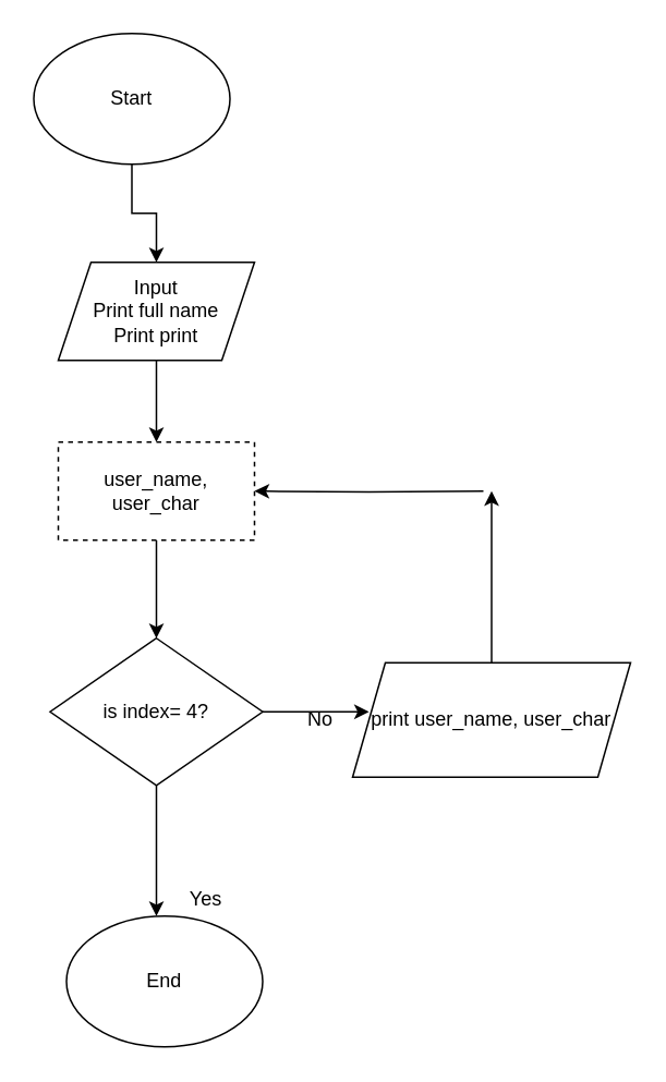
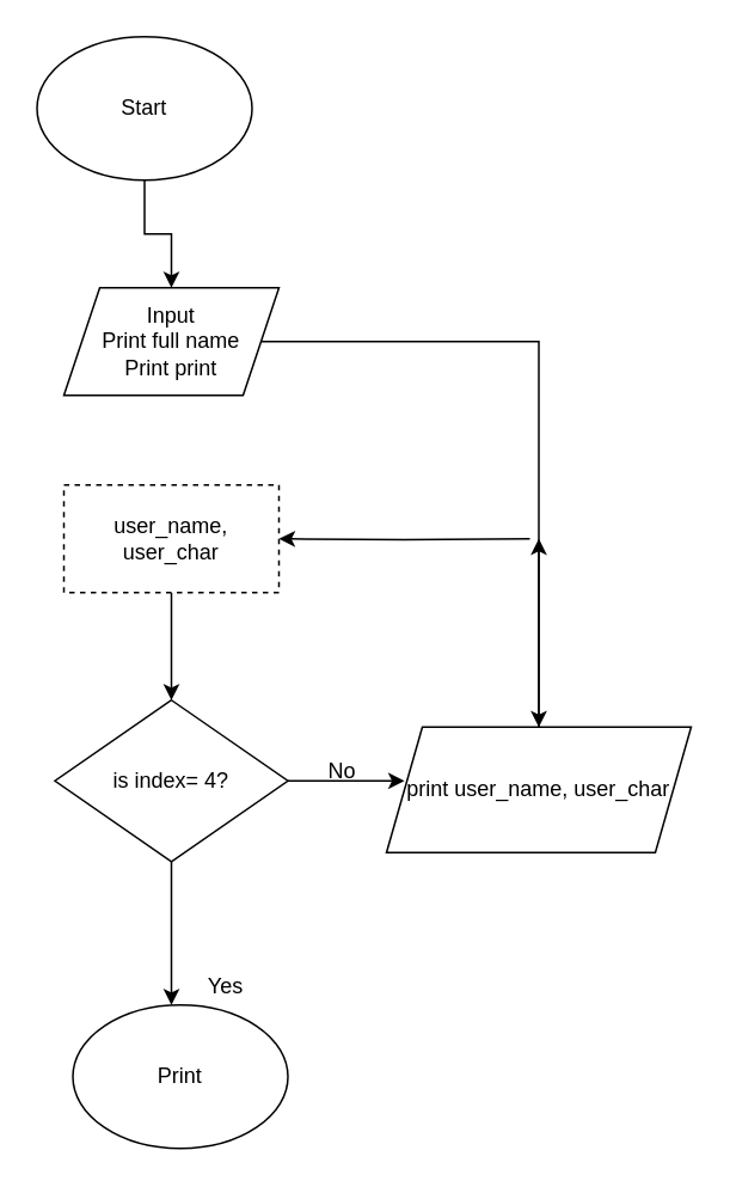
- <mxCell id="4" style="edgeStyle=orthogonalEdgeStyle;rounded=0;orthogonalLoop=1;jettySize=auto;html=1;" edge="1" parent="1" source="5" target="8"><mxGeometry relative="1" as="geometry"><mxPoint x="95" y="300" as="targetPoint" /></mxGeometry></mxCell>
+ <mxCell id="4" style="edgeStyle=orthogonalEdgeStyle;rounded=0;orthogonalLoop=1;jettySize=auto;html=1;" edge="1" parent="1" source="5" target="16"><mxGeometry relative="1" as="geometry"><mxPoint x="95" y="300" as="targetPoint" /></mxGeometry></mxCell>
- <mxCell id="14" value="No" style="text;html=1;align=center;verticalAlign=middle;resizable=0;points=[];autosize=1;strokeColor=none;fillColor=none;" vertex="1" parent="1"><mxGeometry x="180" y="430" width="30" height="20" as="geometry" /></mxCell>
+ <mxCell id="14" value="No" style="text;html=1;align=center;verticalAlign=middle;resizable=0;points=[];autosize=1;strokeColor=none;fillColor=none;" vertex="1" parent="1"><mxGeometry x="175" y="420" width="30" height="20" as="geometry" /></mxCell>
- <mxCell id="13" value="End" style="ellipse;whiteSpace=wrap;html=1;" vertex="1" parent="1"><mxGeometry x="40" y="560" width="120" height="80" as="geometry" /></mxCell>
+ <mxCell id="13" value="Print" style="ellipse;whiteSpace=wrap;html=1;" vertex="1" parent="1"><mxGeometry x="40" y="560" width="120" height="80" as="geometry" /></mxCell>
